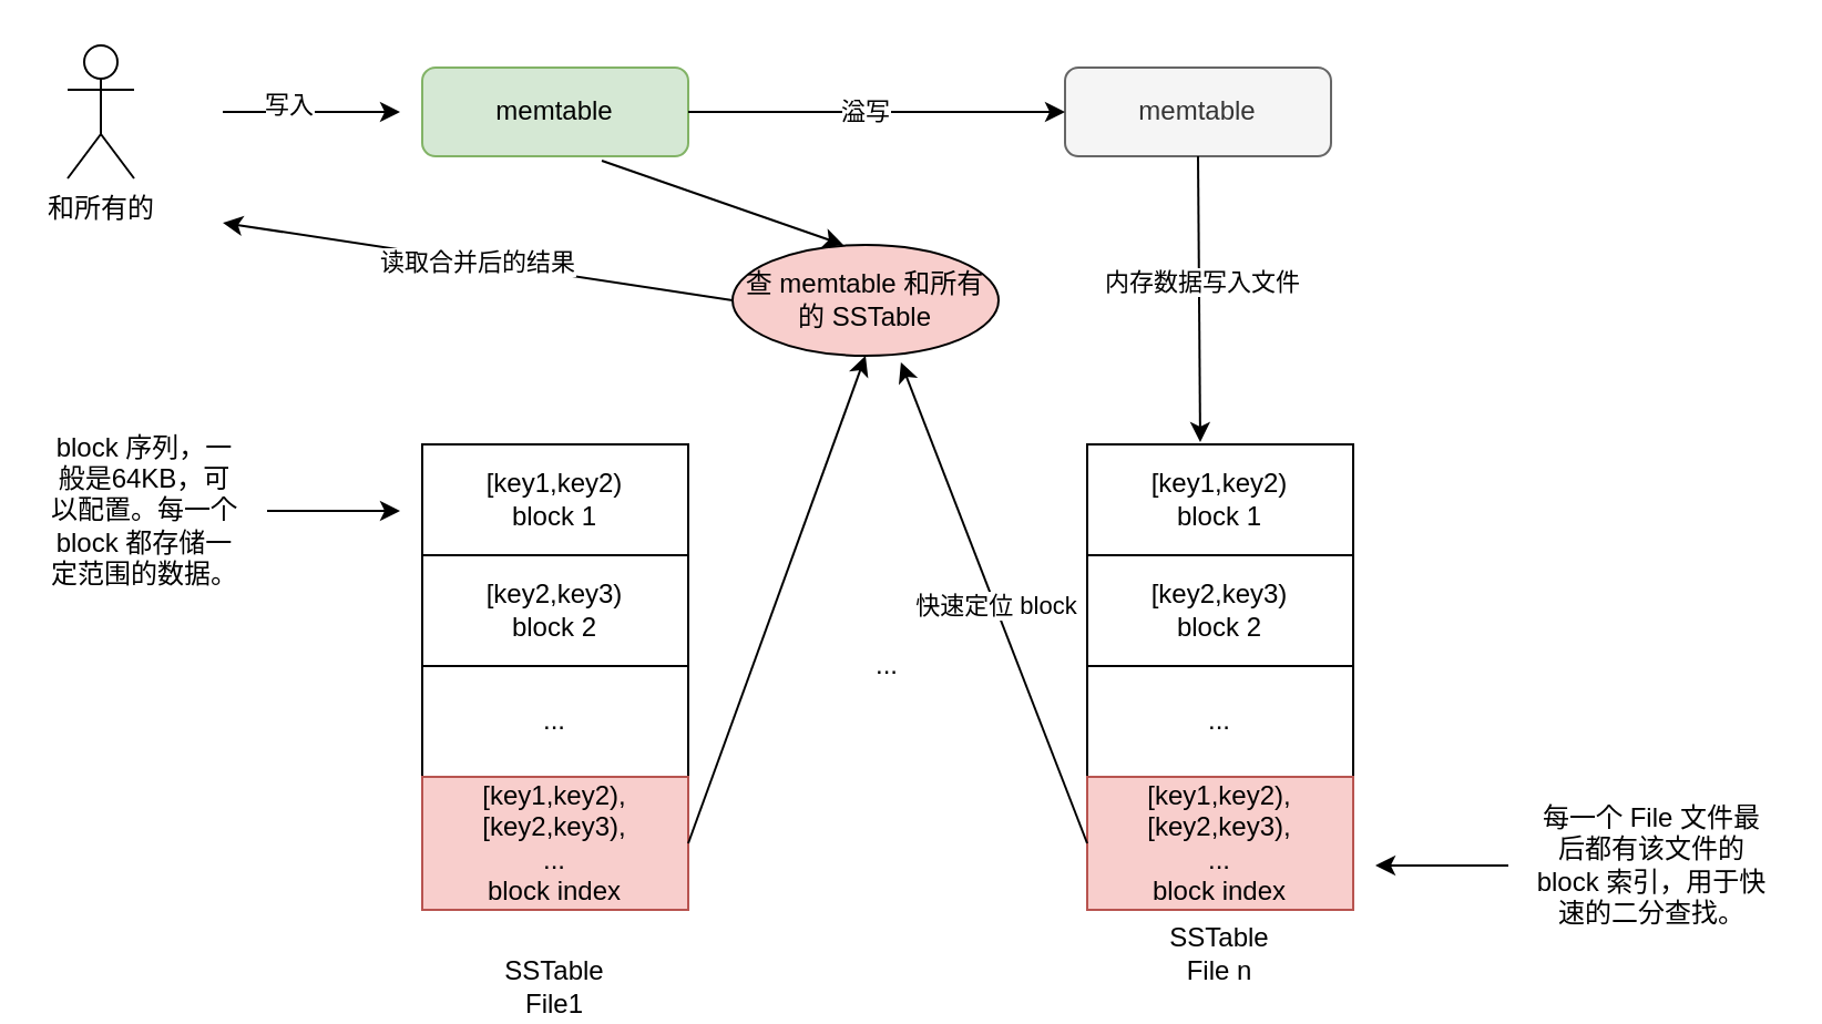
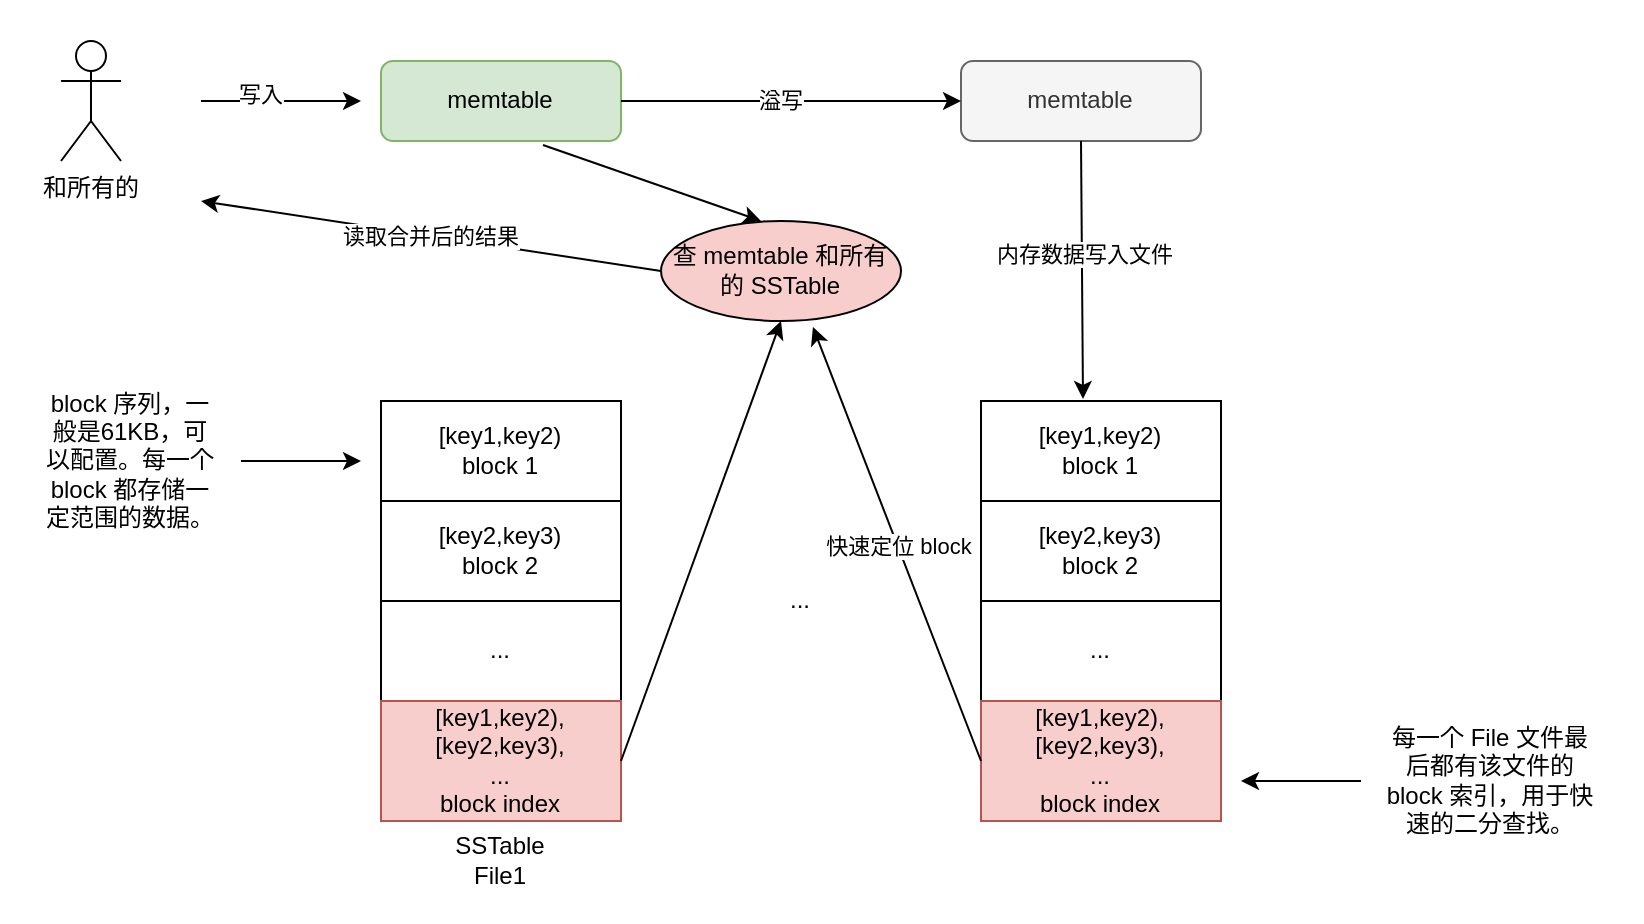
- <mxCell id="14" value="block 序列，一般是64KB，可以配置。每一个 block 都存储一定范围的数据。" style="text;html=1;strokeColor=none;fillColor=none;align=center;verticalAlign=middle;whiteSpace=wrap;rounded=0;" parent="1" vertex="1"><mxGeometry x="20" y="220" width="90" height="20" as="geometry" /></mxCell>
+ <mxCell id="14" value="block 序列，一般是61KB，可以配置。每一个 block 都存储一定范围的数据。" style="text;html=1;strokeColor=none;fillColor=none;align=center;verticalAlign=middle;whiteSpace=wrap;rounded=0;" parent="1" vertex="1"><mxGeometry x="20" y="220" width="90" height="20" as="geometry" /></mxCell>
- <mxCell id="11" value="SSTable File n" style="text;html=1;strokeColor=none;fillColor=none;align=center;verticalAlign=middle;whiteSpace=wrap;rounded=0;" parent="1" vertex="1"><mxGeometry x="530" y="420" width="40" height="20" as="geometry" /></mxCell>
- <mxCell id="6" value="SSTable File1" style="text;html=1;strokeColor=none;fillColor=none;align=center;verticalAlign=middle;whiteSpace=wrap;rounded=0;" parent="1" vertex="1"><mxGeometry x="230" y="435" width="40" height="20" as="geometry" /></mxCell>
+ <mxCell id="6" value="SSTable File1" style="text;html=1;strokeColor=none;fillColor=none;align=center;verticalAlign=middle;whiteSpace=wrap;rounded=0;" parent="1" vertex="1"><mxGeometry x="230" y="420" width="40" height="20" as="geometry" /></mxCell>
